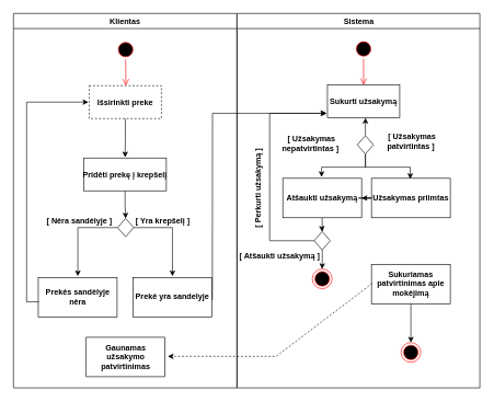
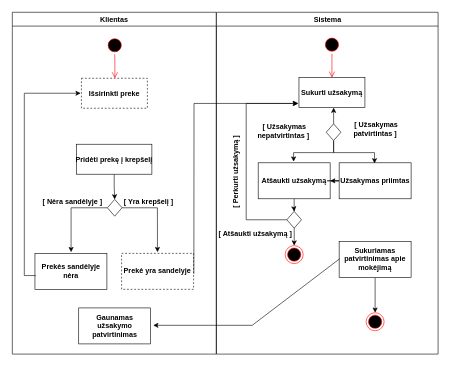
- <mxCell id="5" value="" style="edgeStyle=orthogonalEdgeStyle;rounded=0;orthogonalLoop=1;jettySize=auto;html=1;entryX=0.501;entryY=-0.02;entryDx=0;entryDy=0;entryPerimeter=0;fontStyle=1" edge="1" parent="2" source="6" target="8"><mxGeometry relative="1" as="geometry" /></mxCell>
- <mxCell id="13" value="Prekė yra sandelyje" style="whiteSpace=wrap;html=1;fillColor=rgb(255, 255, 255);strokeColor=rgb(0, 0, 0);fontColor=rgb(0, 0, 0);fontStyle=1" vertex="1" parent="2"><mxGeometry x="182.25" y="402" width="120" height="60" as="geometry" /></mxCell>
+ <mxCell id="13" value="Prekė yra sandelyje" style="whiteSpace=wrap;html=1;fillColor=rgb(255, 255, 255);strokeColor=rgb(0, 0, 0);fontColor=rgb(0, 0, 0);fontStyle=1;dashed=1;" vertex="1" parent="2"><mxGeometry x="182.25" y="402" width="120" height="60" as="geometry" /></mxCell>
- <mxCell id="42" value="" style="endArrow=classic;html=1;rounded=0;exitX=0.008;exitY=0.483;exitDx=0;exitDy=0;exitPerimeter=0;entryX=1.035;entryY=0.483;entryDx=0;entryDy=0;entryPerimeter=0;fontStyle=1;dashed=1;" edge="1" parent="1" source="31" target="15"><mxGeometry width="50" height="50" relative="1" as="geometry"><mxPoint x="360" y="412" as="sourcePoint" /><mxPoint x="410" y="362" as="targetPoint" /><Array as="points"><mxPoint x="420" y="542" /></Array></mxGeometry></mxCell>
+ <mxCell id="42" value="" style="endArrow=classic;html=1;rounded=0;exitX=0.008;exitY=0.483;exitDx=0;exitDy=0;exitPerimeter=0;entryX=1.035;entryY=0.483;entryDx=0;entryDy=0;entryPerimeter=0;fontStyle=1" edge="1" parent="1" source="31" target="15"><mxGeometry width="50" height="50" relative="1" as="geometry"><mxPoint x="360" y="412" as="sourcePoint" /><mxPoint x="410" y="362" as="targetPoint" /><Array as="points"><mxPoint x="420" y="542" /></Array></mxGeometry></mxCell>
